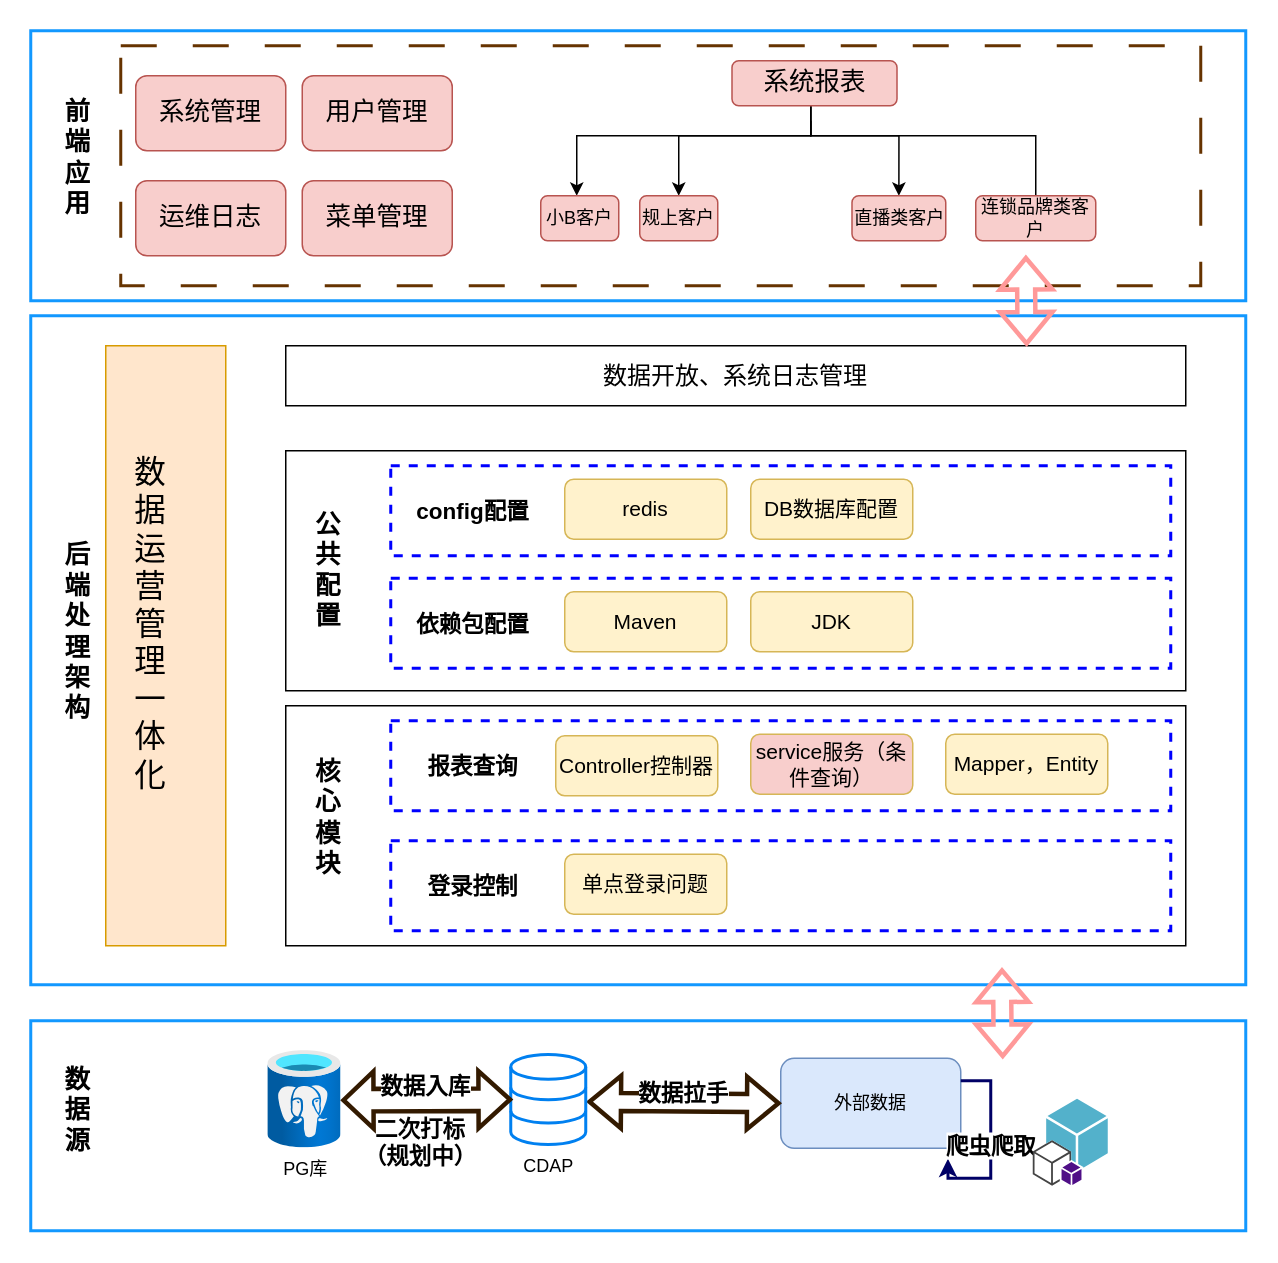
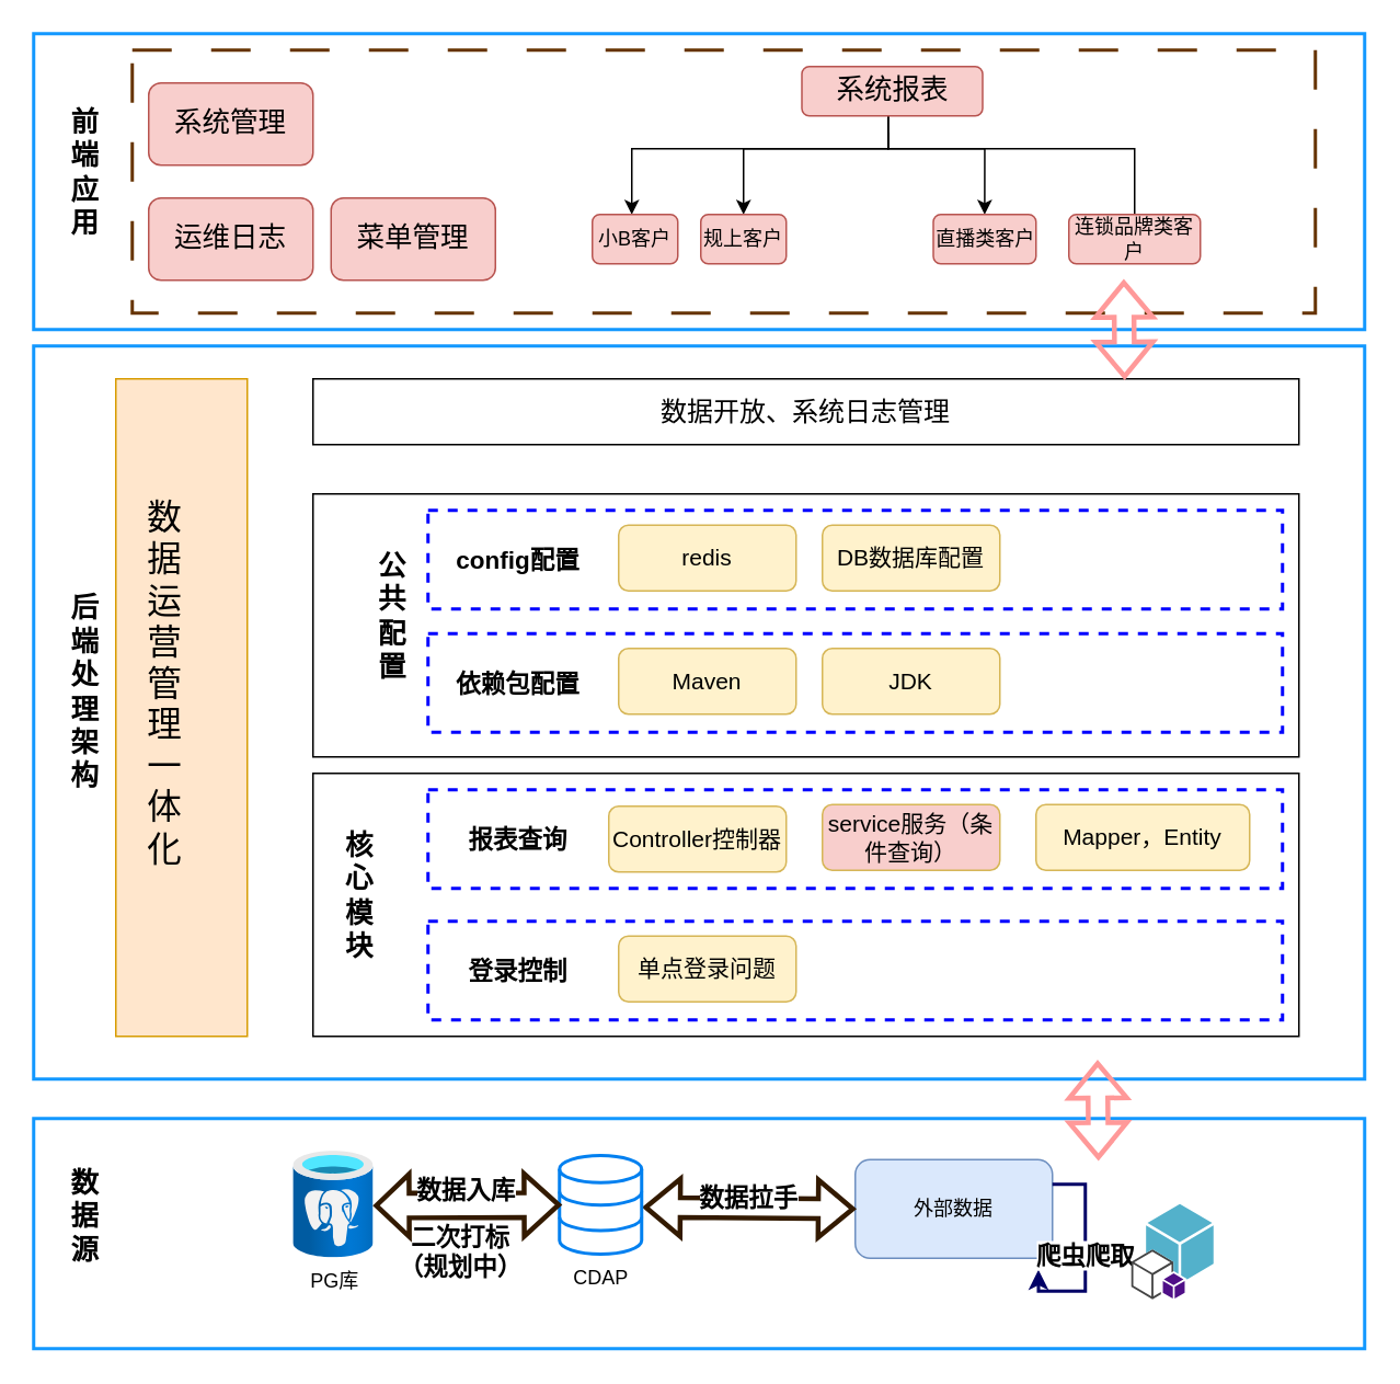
- <mxCell id="7" value="&lt;span style=&quot;font-size: 17px;&quot;&gt;用户管理&lt;/span&gt;" style="rounded=1;whiteSpace=wrap;html=1;fillColor=#f8cecc;strokeColor=#b85450;" vertex="1" parent="1"><mxGeometry x="201" y="50" width="100" height="50" as="geometry" /></mxCell>
- <mxCell id="21" value="&lt;font size=&quot;1&quot; style=&quot;&quot;&gt;&lt;b style=&quot;font-size: 17px;&quot;&gt;公共配置&lt;/b&gt;&lt;/font&gt;" style="text;html=1;strokeColor=none;fillColor=none;align=center;verticalAlign=middle;whiteSpace=wrap;rounded=0;" vertex="1" parent="1"><mxGeometry x="210" y="315" width="17" height="130" as="geometry" /></mxCell>
+ <mxCell id="21" value="&lt;font size=&quot;1&quot; style=&quot;&quot;&gt;&lt;b style=&quot;font-size: 17px;&quot;&gt;公共配置&lt;/b&gt;&lt;/font&gt;" style="text;html=1;strokeColor=none;fillColor=none;align=center;verticalAlign=middle;whiteSpace=wrap;rounded=0;" vertex="1" parent="1"><mxGeometry x="230" y="310" width="17" height="130" as="geometry" /></mxCell>
- <mxCell id="39" value="&lt;span style=&quot;font-size: 14px;&quot;&gt;Mapper，Entity&lt;/span&gt;" style="rounded=1;whiteSpace=wrap;html=1;fillColor=#fff2cc;strokeColor=#d6b656;" vertex="1" parent="1"><mxGeometry x="630" y="489" width="108" height="40" as="geometry" /></mxCell>
+ <mxCell id="39" value="&lt;span style=&quot;font-size: 14px;&quot;&gt;Mapper，Entity&lt;/span&gt;" style="rounded=1;whiteSpace=wrap;html=1;fillColor=#fff2cc;strokeColor=#d6b656;" vertex="1" parent="1"><mxGeometry x="630" y="489" width="130" height="40" as="geometry" /></mxCell>
